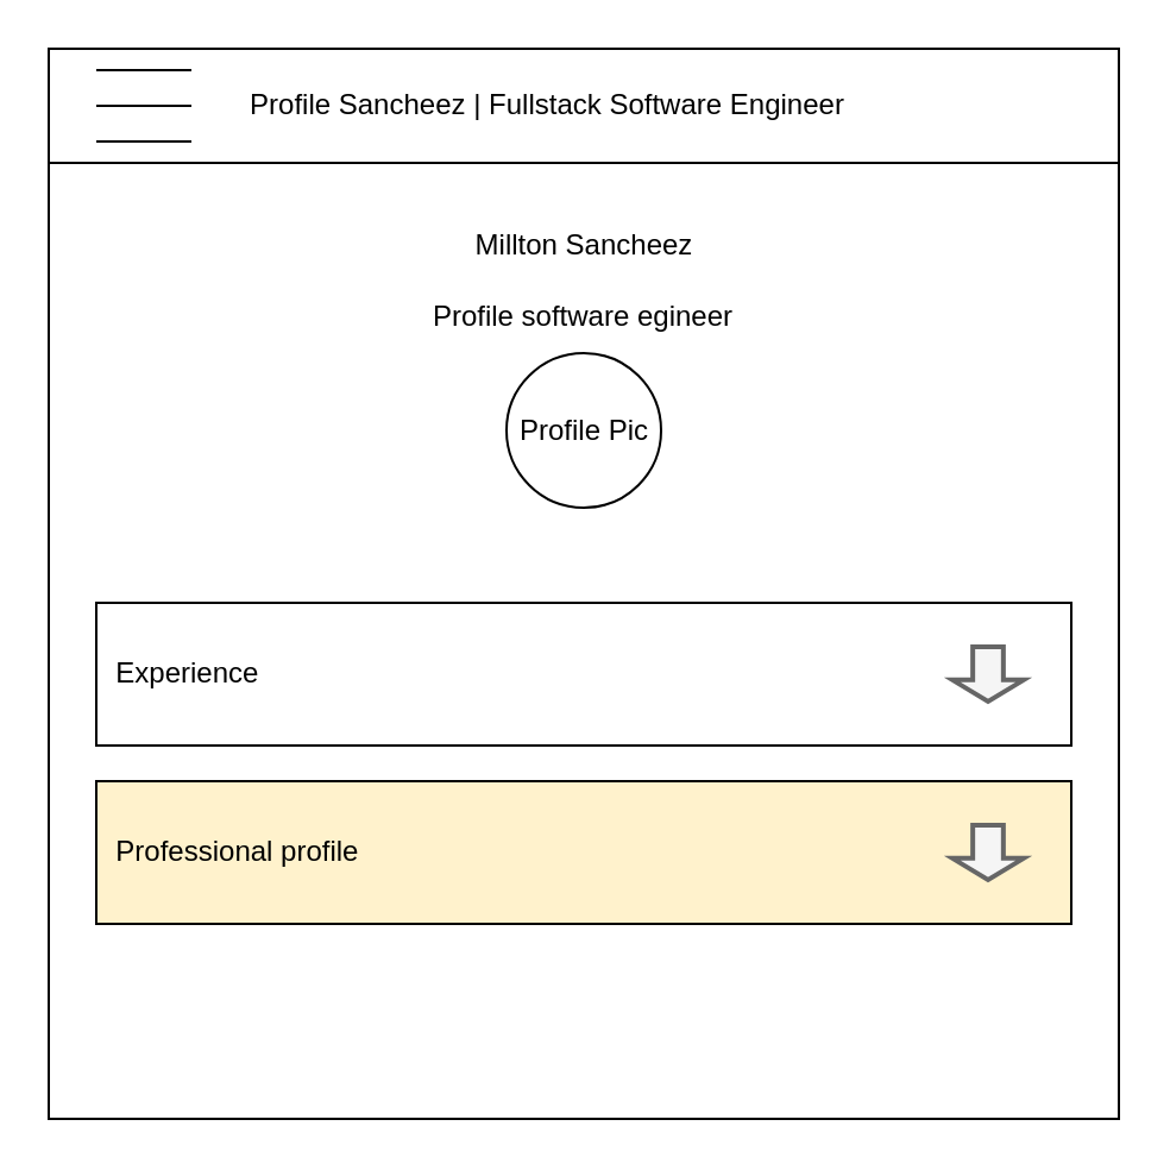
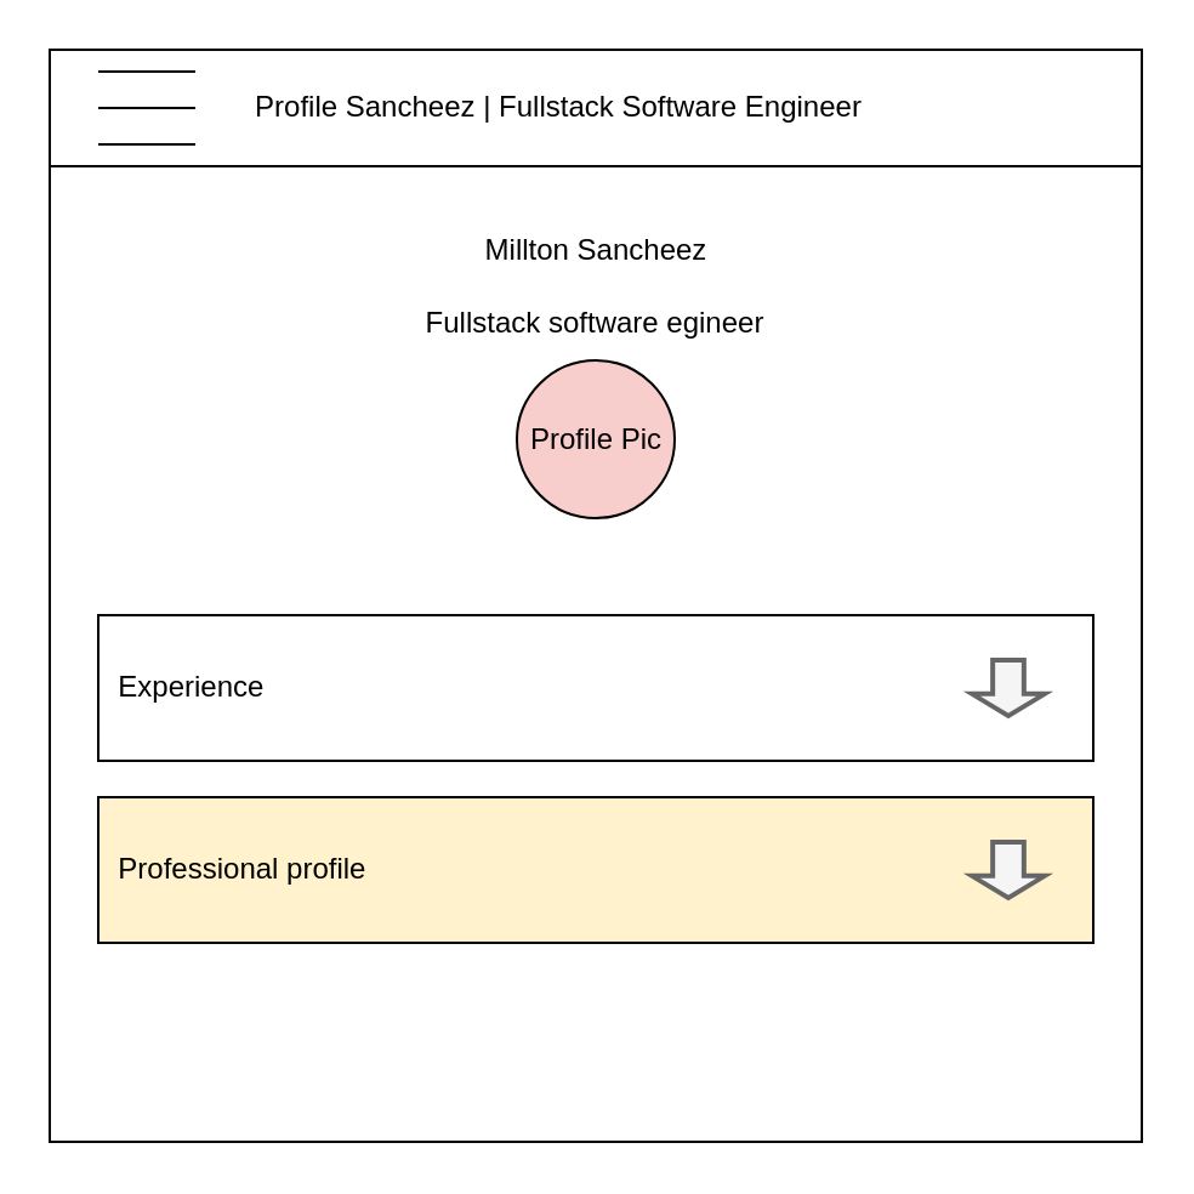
- <mxCell id="4" value="&lt;div&gt;Profile software egineer&lt;/div&gt;" style="text;html=1;strokeColor=none;fillColor=none;align=center;verticalAlign=middle;whiteSpace=wrap;rounded=0;" vertex="1" parent="1"><mxGeometry x="171.25" y="118" width="147.5" height="30" as="geometry" /></mxCell>
+ <mxCell id="4" value="&lt;div&gt;Fullstack software egineer&lt;/div&gt;" style="text;html=1;strokeColor=none;fillColor=none;align=center;verticalAlign=middle;whiteSpace=wrap;rounded=0;" vertex="1" parent="1"><mxGeometry x="171.25" y="118" width="147.5" height="30" as="geometry" /></mxCell>
- <mxCell id="5" value="Profile Pic" style="ellipse;whiteSpace=wrap;html=1;aspect=fixed;" vertex="1" parent="1"><mxGeometry x="212.5" y="148" width="65" height="65" as="geometry" /></mxCell>
+ <mxCell id="5" value="Profile Pic" style="ellipse;whiteSpace=wrap;html=1;aspect=fixed;fillColor=#f8cecc;" vertex="1" parent="1"><mxGeometry x="212.5" y="148" width="65" height="65" as="geometry" /></mxCell>
